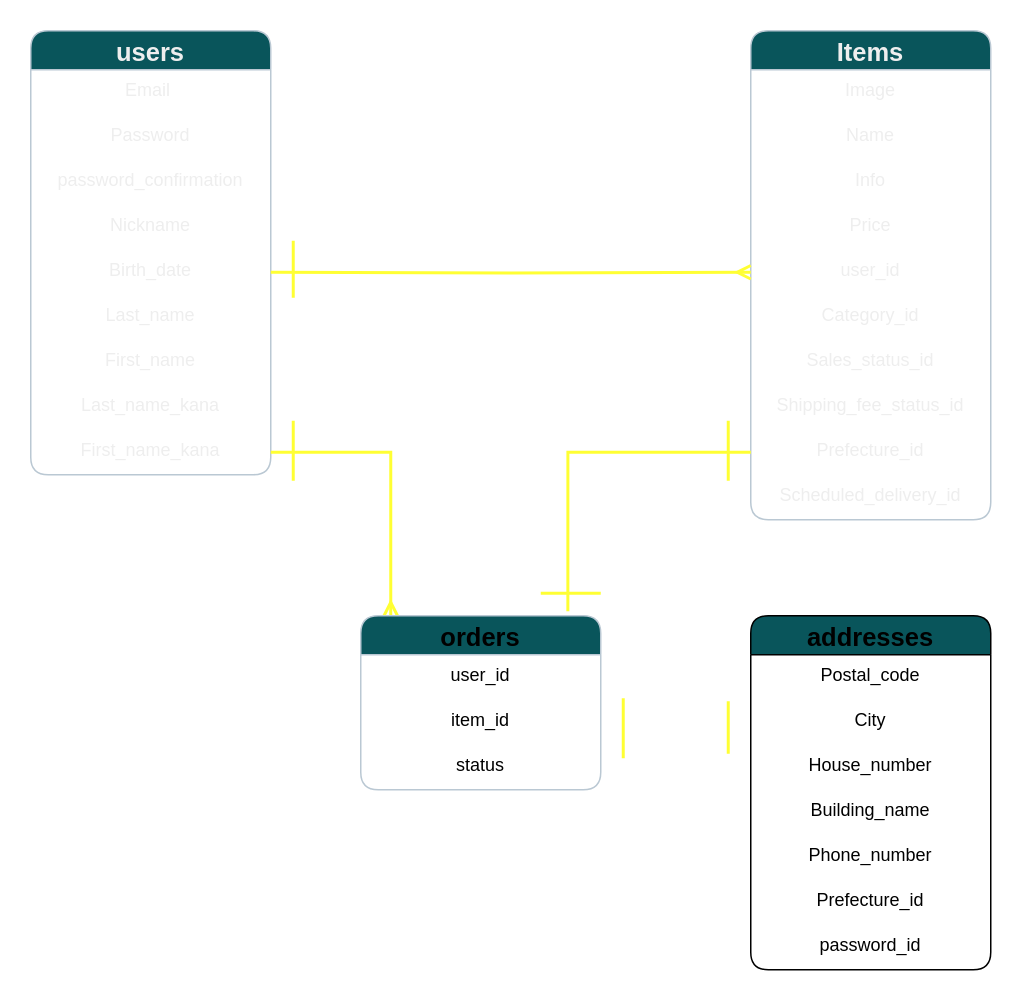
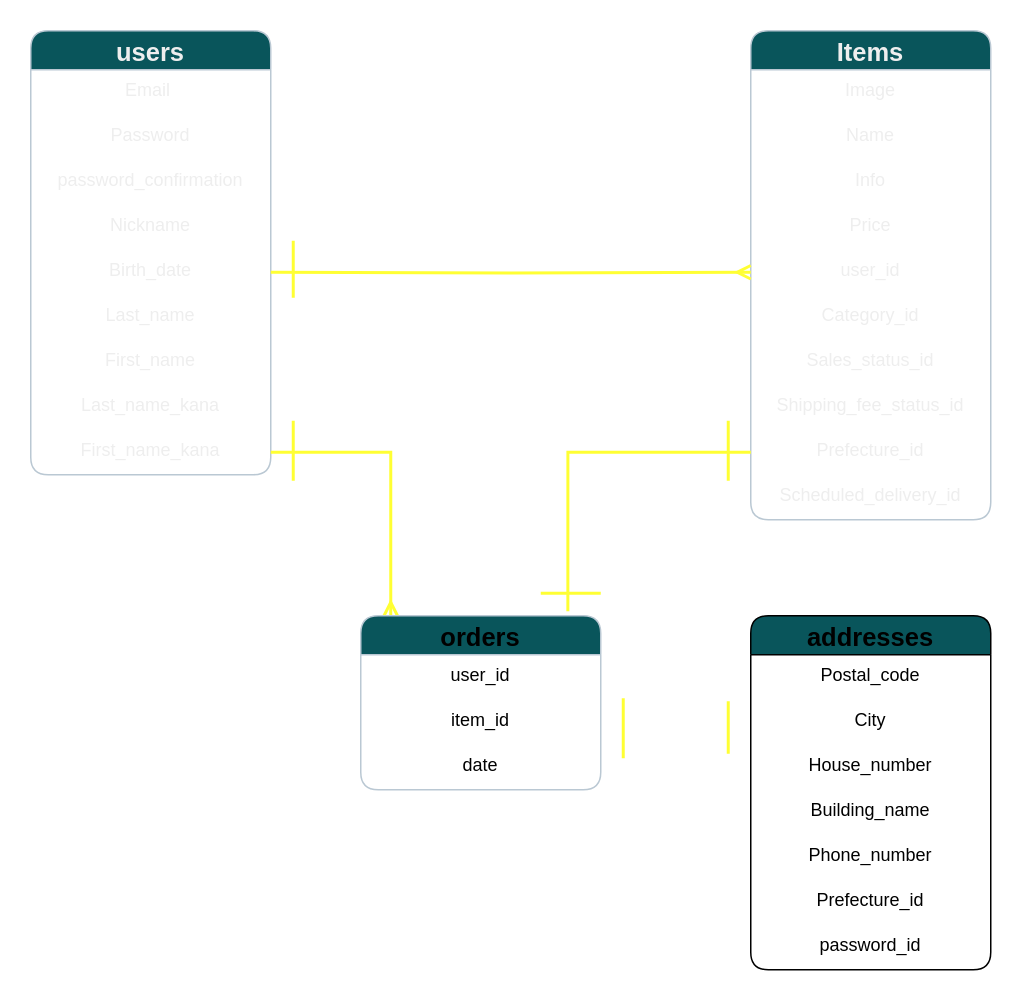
- <mxCell id="29" value="status" style="text;strokeColor=none;fillColor=none;spacingLeft=4;spacingRight=4;overflow=hidden;rotatable=0;points=[[0,0.5],[1,0.5]];portConstraint=eastwest;fontSize=12;align=center;" parent="26" vertex="1"><mxGeometry y="86" width="160" height="30" as="geometry" /></mxCell>
+ <mxCell id="29" value="date" style="text;strokeColor=none;fillColor=none;spacingLeft=4;spacingRight=4;overflow=hidden;rotatable=0;points=[[0,0.5],[1,0.5]];portConstraint=eastwest;fontSize=12;align=center;" parent="26" vertex="1"><mxGeometry y="86" width="160" height="30" as="geometry" /></mxCell>
